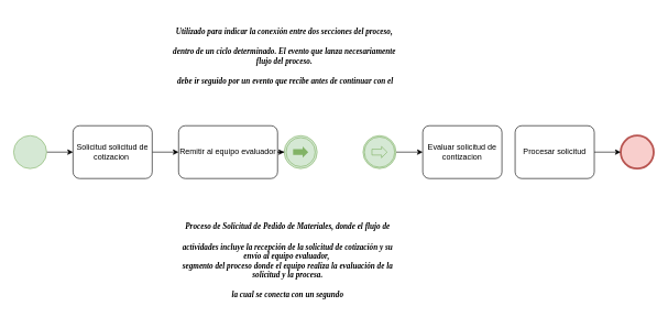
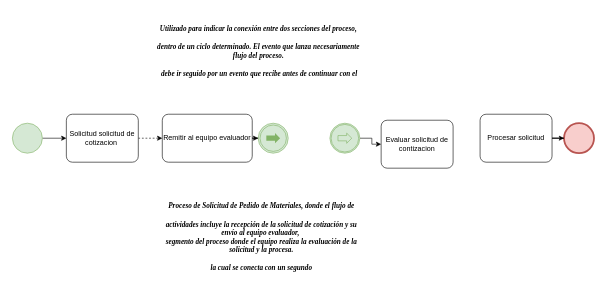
- <mxCell id="5" value="" style="edgeStyle=orthogonalEdgeStyle;rounded=0;orthogonalLoop=1;jettySize=auto;html=1;" edge="1" parent="1" source="6" target="9"><mxGeometry relative="1" as="geometry" /></mxCell>
+ <mxCell id="5" value="" style="edgeStyle=orthogonalEdgeStyle;rounded=0;orthogonalLoop=1;jettySize=auto;html=1;dashed=1;" edge="1" parent="1" source="6" target="9"><mxGeometry relative="1" as="geometry" /></mxCell>
- <mxCell id="10" value="Evaluar solicitud de contizacion" style="points=[[0.25,0,0],[0.5,0,0],[0.75,0,0],[1,0.25,0],[1,0.5,0],[1,0.75,0],[0.75,1,0],[0.5,1,0],[0.25,1,0],[0,0.75,0],[0,0.5,0],[0,0.25,0]];shape=mxgraph.bpmn.task;whiteSpace=wrap;rectStyle=rounded;size=10;taskMarker=abstract;" vertex="1" parent="1"><mxGeometry x="640" y="190" width="120" height="80" as="geometry" /></mxCell>
+ <mxCell id="10" value="Evaluar solicitud de contizacion" style="points=[[0.25,0,0],[0.5,0,0],[0.75,0,0],[1,0.25,0],[1,0.5,0],[1,0.75,0],[0.75,1,0],[0.5,1,0],[0.25,1,0],[0,0.75,0],[0,0.5,0],[0,0.25,0]];shape=mxgraph.bpmn.task;whiteSpace=wrap;rectStyle=rounded;size=10;taskMarker=abstract;" vertex="1" parent="1"><mxGeometry x="635" y="200" width="120" height="80" as="geometry" /></mxCell>
- <mxCell id="16" value="Procesar solicitud" style="points=[[0.25,0,0],[0.5,0,0],[0.75,0,0],[1,0.25,0],[1,0.5,0],[1,0.75,0],[0.75,1,0],[0.5,1,0],[0.25,1,0],[0,0.75,0],[0,0.5,0],[0,0.25,0]];shape=mxgraph.bpmn.task;whiteSpace=wrap;rectStyle=rounded;size=10;taskMarker=abstract;" vertex="1" parent="1"><mxGeometry x="780" y="190" width="120" height="80" as="geometry" /></mxCell>
+ <mxCell id="16" value="Procesar solicitud" style="points=[[0.25,0,0],[0.5,0,0],[0.75,0,0],[1,0.25,0],[1,0.5,0],[1,0.75,0],[0.75,1,0],[0.5,1,0],[0.25,1,0],[0,0.75,0],[0,0.5,0],[0,0.25,0]];shape=mxgraph.bpmn.task;whiteSpace=wrap;rectStyle=rounded;size=10;taskMarker=abstract;" vertex="1" parent="1"><mxGeometry x="800" y="190" width="120" height="80" as="geometry" /></mxCell>
